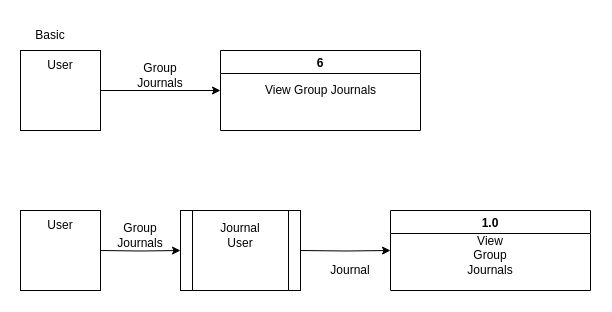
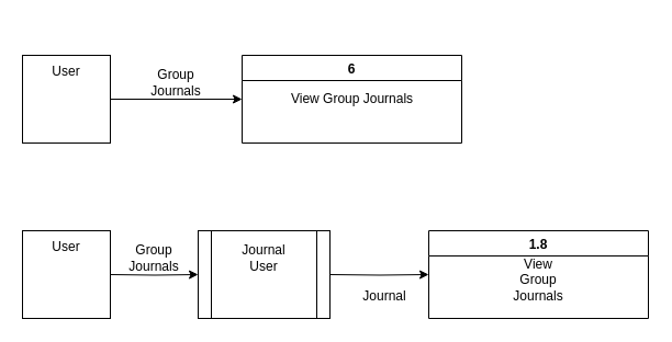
- <mxCell id="3" value="Basic" style="text;html=1;strokeColor=none;fillColor=none;align=center;verticalAlign=middle;whiteSpace=wrap;rounded=0;" vertex="1" parent="1"><mxGeometry x="20" y="20" width="60" height="30" as="geometry" /></mxCell>
- <mxCell id="16" value="1.0" style="swimlane;" vertex="1" parent="1"><mxGeometry x="390" y="210" width="200" height="80" as="geometry" /></mxCell>
+ <mxCell id="16" value="1.8" style="swimlane;" vertex="1" parent="1"><mxGeometry x="390" y="210" width="200" height="80" as="geometry" /></mxCell>
